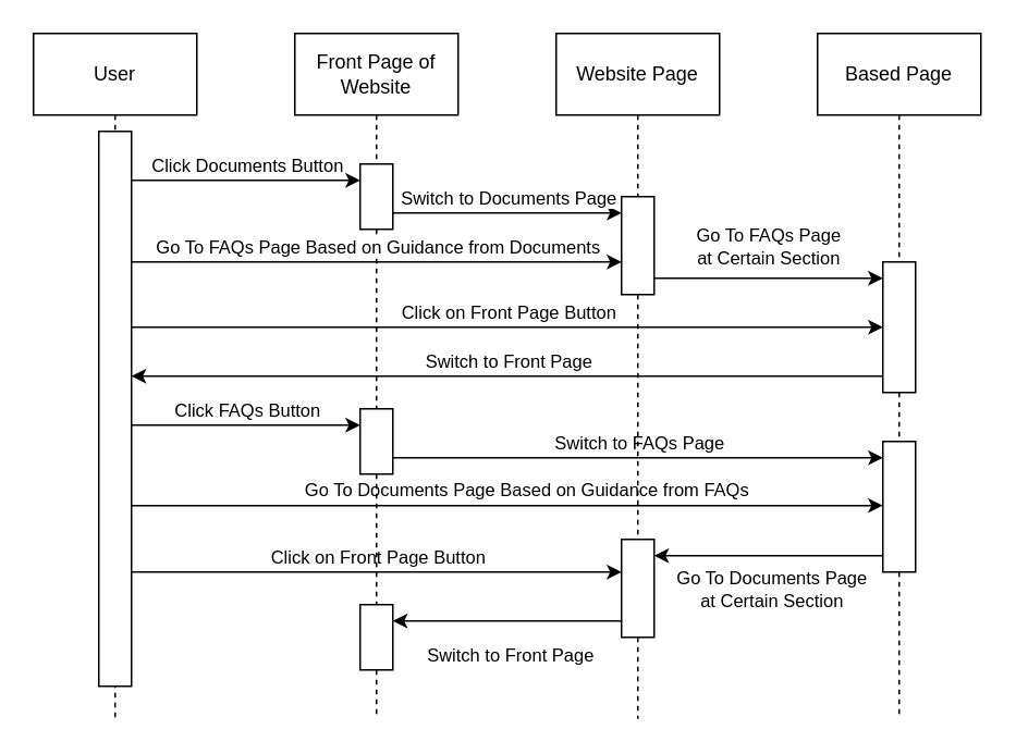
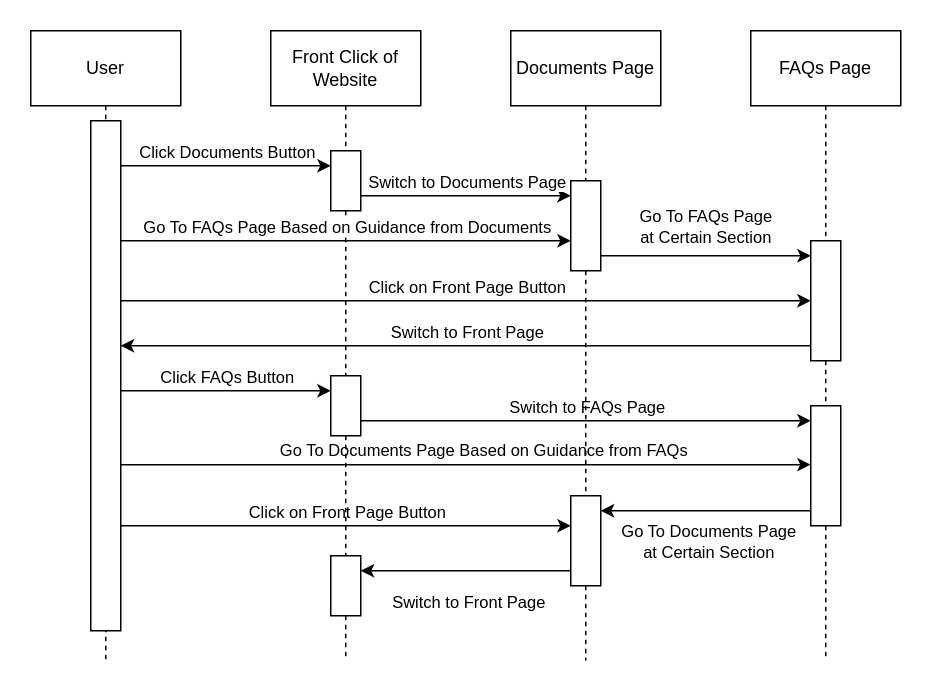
- <mxCell id="5" value="Front Page of Website" style="whiteSpace=wrap;html=1;" parent="1" vertex="1"><mxGeometry x="180" y="20" width="100" height="50" as="geometry" /></mxCell>
+ <mxCell id="5" value="Front Click of Website" style="whiteSpace=wrap;html=1;" parent="1" vertex="1"><mxGeometry x="180" y="20" width="100" height="50" as="geometry" /></mxCell>
- <mxCell id="7" value="Website Page" style="whiteSpace=wrap;html=1;" parent="1" vertex="1"><mxGeometry x="340" y="20" width="100" height="50" as="geometry" /></mxCell>
+ <mxCell id="7" value="Documents Page" style="whiteSpace=wrap;html=1;" parent="1" vertex="1"><mxGeometry x="340" y="20" width="100" height="50" as="geometry" /></mxCell>
- <mxCell id="9" value="Based Page" style="whiteSpace=wrap;html=1;" parent="1" vertex="1"><mxGeometry x="500" y="20" width="100" height="50" as="geometry" /></mxCell>
+ <mxCell id="9" value="FAQs Page" style="whiteSpace=wrap;html=1;" parent="1" vertex="1"><mxGeometry x="500" y="20" width="100" height="50" as="geometry" /></mxCell>
